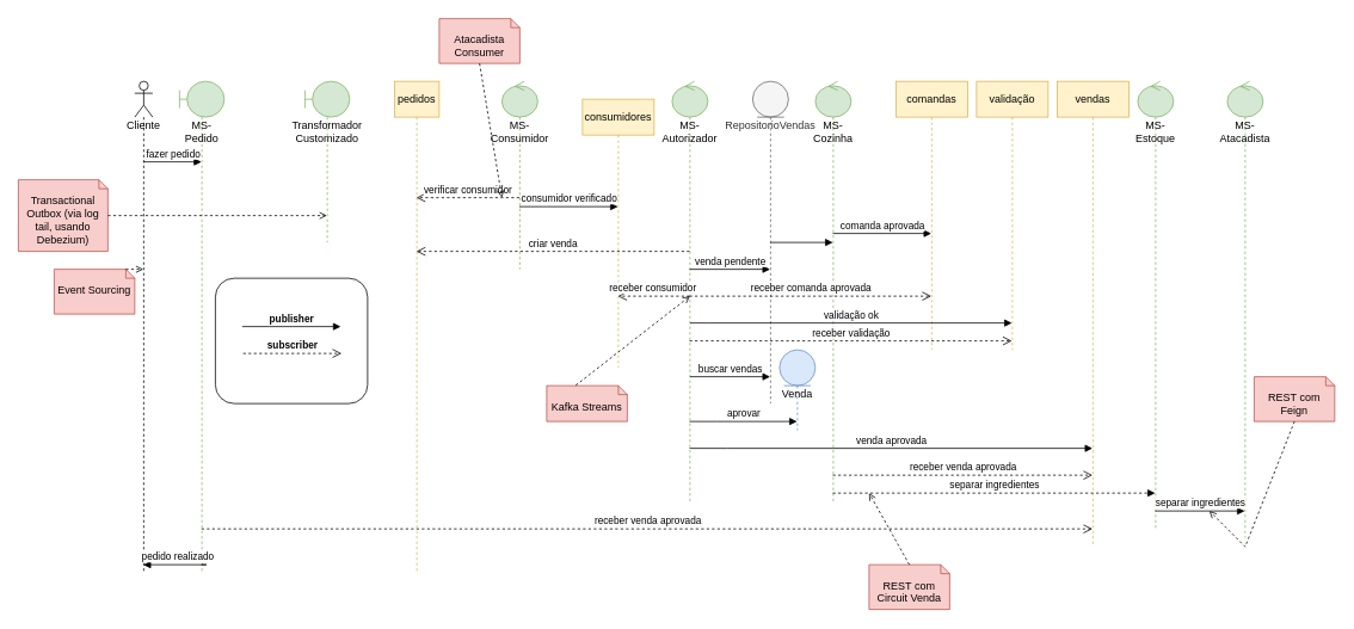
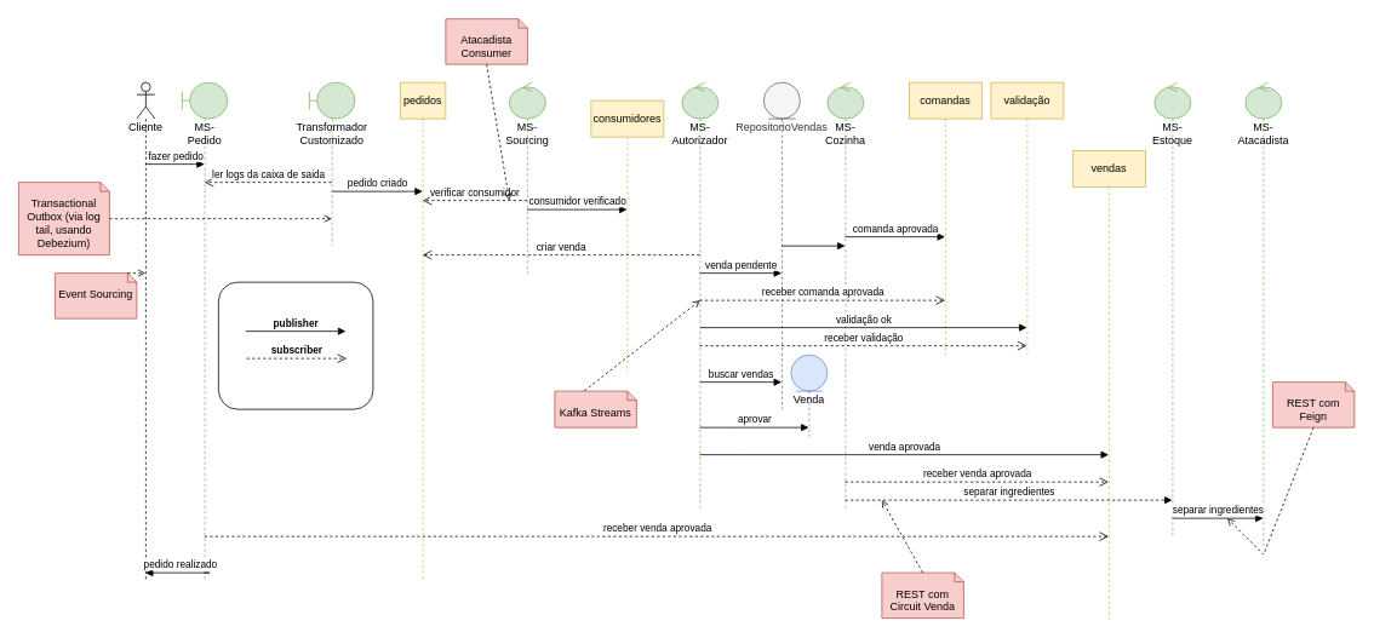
- <mxCell id="6" value="MS-Consumidor" style="shape=umlLifeline;participant=umlControl;perimeter=lifelinePerimeter;whiteSpace=wrap;html=1;container=1;collapsible=0;recursiveResize=0;verticalAlign=top;spacingTop=36;outlineConnect=0;fillColor=#d5e8d4;strokeColor=#82b366;" parent="1" vertex="1"><mxGeometry x="560" y="90" width="40" height="210" as="geometry" /></mxCell>
+ <mxCell id="6" value="MS-Sourcing" style="shape=umlLifeline;participant=umlControl;perimeter=lifelinePerimeter;whiteSpace=wrap;html=1;container=1;collapsible=0;recursiveResize=0;verticalAlign=top;spacingTop=36;outlineConnect=0;fillColor=#d5e8d4;strokeColor=#82b366;" parent="1" vertex="1"><mxGeometry x="560" y="90" width="40" height="210" as="geometry" /></mxCell>
+ <mxCell id="37" value="ler logs da caixa de saida" style="html=1;verticalAlign=bottom;endArrow=open;dashed=1;endSize=8;rounded=0;" parent="1" source="36" target="4" edge="1"><mxGeometry relative="1" as="geometry"><mxPoint x="750" y="640" as="sourcePoint" /><mxPoint x="860" y="640" as="targetPoint" /><Array as="points"><mxPoint x="280" y="200" /></Array></mxGeometry></mxCell>
+ <mxCell id="14" value="pedido criado" style="html=1;verticalAlign=bottom;endArrow=block;rounded=0;" parent="1" source="36" target="5" edge="1"><mxGeometry width="80" relative="1" as="geometry"><mxPoint x="339.833" y="210" as="sourcePoint" /><mxPoint x="404.5" y="210" as="targetPoint" /><Array as="points"><mxPoint x="420" y="210" /><mxPoint x="450" y="210" /></Array></mxGeometry></mxCell>
- <mxCell id="20" value="receber consumidor&amp;nbsp;" style="html=1;verticalAlign=bottom;endArrow=open;dashed=1;endSize=8;rounded=0;" parent="1" source="8" target="7" edge="1"><mxGeometry relative="1" as="geometry"><mxPoint x="774.67" y="440" as="sourcePoint" /><mxPoint x="470.003" y="440" as="targetPoint" /><Array as="points"><mxPoint x="720" y="330" /></Array></mxGeometry></mxCell>
- <mxCell id="27" value="vendas" style="shape=umlLifeline;perimeter=lifelinePerimeter;whiteSpace=wrap;html=1;container=1;collapsible=0;recursiveResize=0;outlineConnect=0;fillColor=#fff2cc;strokeColor=#d6b656;" parent="1" vertex="1"><mxGeometry x="1180" y="90" width="80" height="520" as="geometry" /></mxCell>
+ <mxCell id="27" value="vendas" style="shape=umlLifeline;perimeter=lifelinePerimeter;whiteSpace=wrap;html=1;container=1;collapsible=0;recursiveResize=0;outlineConnect=0;fillColor=#fff2cc;strokeColor=#d6b656;" parent="1" vertex="1"><mxGeometry x="1180" y="165" width="80" height="520" as="geometry" /></mxCell>
